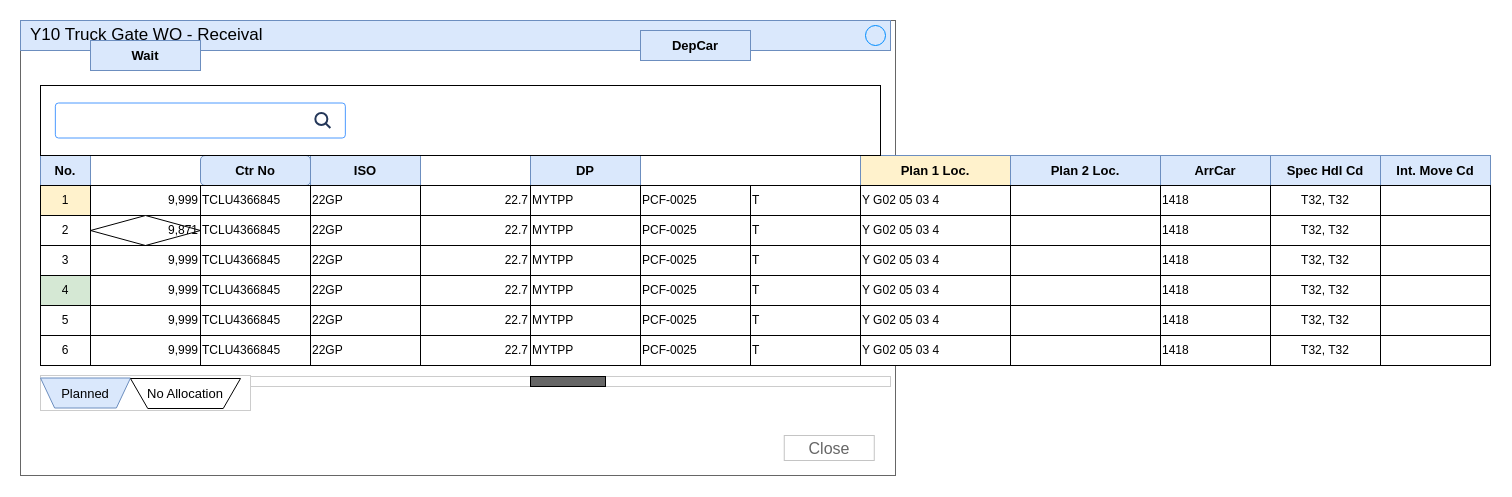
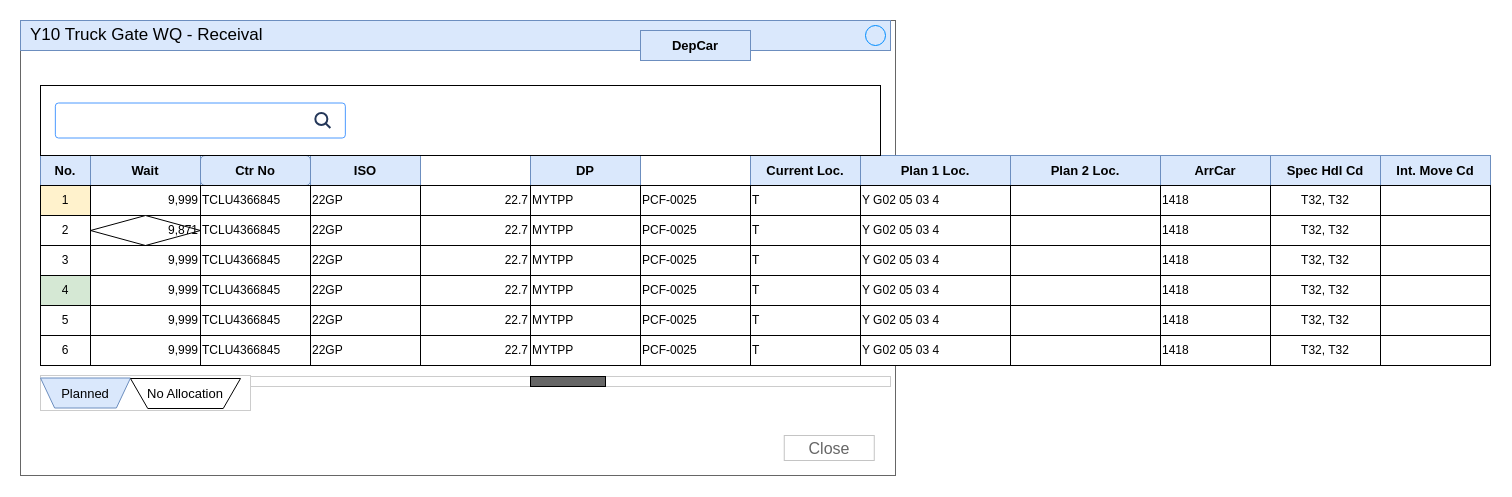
- <mxCell id="11" value="Wait" style="rounded=0;whiteSpace=wrap;html=1;fontStyle=1;fillColor=#dae8fc;strokeColor=#6c8ebf;fontSize=13;" vertex="1" parent="1"><mxGeometry x="90" y="40" width="110" height="30" as="geometry" /></mxCell>
+ <mxCell id="11" value="Wait" style="rounded=0;whiteSpace=wrap;html=1;fontStyle=1;fillColor=#dae8fc;strokeColor=#6c8ebf;fontSize=13;" vertex="1" parent="1"><mxGeometry x="90" y="155" width="110" height="30" as="geometry" /></mxCell>
+ <mxCell id="16" value="Current Loc." style="rounded=0;whiteSpace=wrap;html=1;fontStyle=1;fillColor=#dae8fc;strokeColor=#6c8ebf;fontSize=13;" vertex="1" parent="1"><mxGeometry x="750" y="155" width="110" height="30" as="geometry" /></mxCell>
- <mxCell id="17" value="Plan 1 Loc." style="rounded=0;whiteSpace=wrap;html=1;fontStyle=1;fillColor=#fff2cc;strokeColor=#6c8ebf;fontSize=13;" vertex="1" parent="1"><mxGeometry x="860" y="155" width="150" height="30" as="geometry" /></mxCell>
+ <mxCell id="17" value="Plan 1 Loc." style="rounded=0;whiteSpace=wrap;html=1;fontStyle=1;fillColor=#dae8fc;strokeColor=#6c8ebf;fontSize=13;" vertex="1" parent="1"><mxGeometry x="860" y="155" width="150" height="30" as="geometry" /></mxCell>
